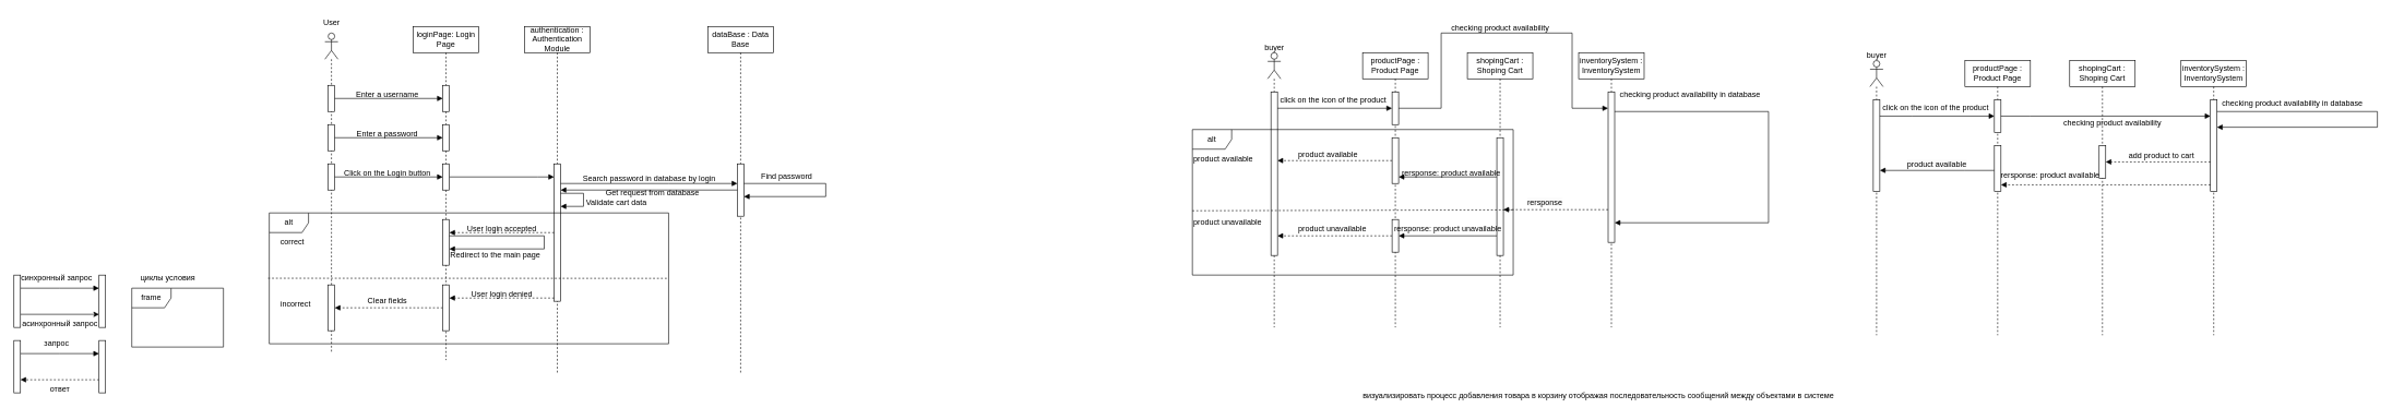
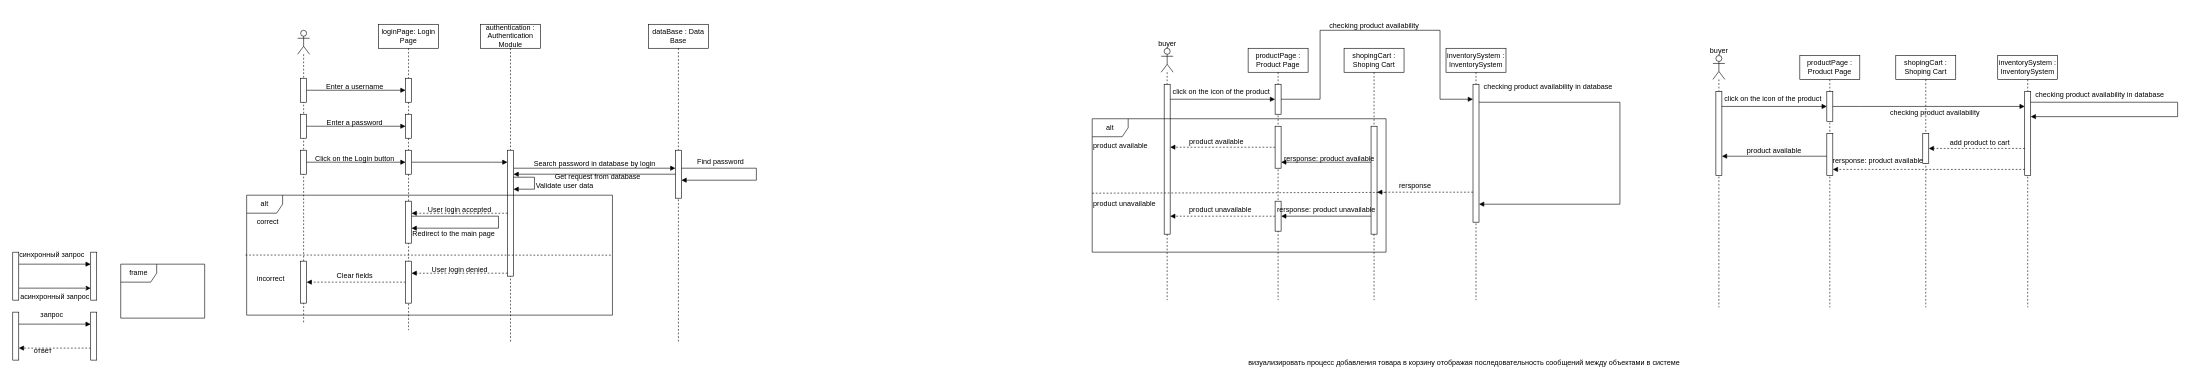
- <mxCell id="4" value="User" style="text;html=1;align=center;verticalAlign=middle;resizable=0;points=[];autosize=1;strokeColor=none;fillColor=none;" vertex="1" parent="1"><mxGeometry x="480" y="20" width="50" height="30" as="geometry" /></mxCell>
- <mxCell id="58" value="Validate cart data" style="text;html=1;align=center;verticalAlign=middle;resizable=0;points=[];autosize=1;strokeColor=none;fillColor=none;" vertex="1" parent="1"><mxGeometry x="880" y="295" width="120" height="30" as="geometry" /></mxCell>
+ <mxCell id="58" value="Validate user data" style="text;html=1;align=center;verticalAlign=middle;resizable=0;points=[];autosize=1;strokeColor=none;fillColor=none;" vertex="1" parent="1"><mxGeometry x="880" y="295" width="120" height="30" as="geometry" /></mxCell>
- <mxCell id="18" value="циклы условия" style="text;html=1;align=center;verticalAlign=middle;resizable=0;points=[];autosize=1;strokeColor=none;fillColor=none;" vertex="1" parent="1"><mxGeometry x="200" y="410" width="110" height="30" as="geometry" /></mxCell>
- <mxCell id="16" value="ответ" style="text;html=1;align=center;verticalAlign=middle;resizable=0;points=[];autosize=1;strokeColor=none;fillColor=none;" vertex="1" parent="1"><mxGeometry x="65" y="580" width="50" height="30" as="geometry" /></mxCell>
+ <mxCell id="16" value="ответ" style="text;html=1;align=center;verticalAlign=middle;resizable=0;points=[];autosize=1;strokeColor=none;fillColor=none;" vertex="1" parent="1"><mxGeometry x="45" y="570" width="50" height="30" as="geometry" /></mxCell>
